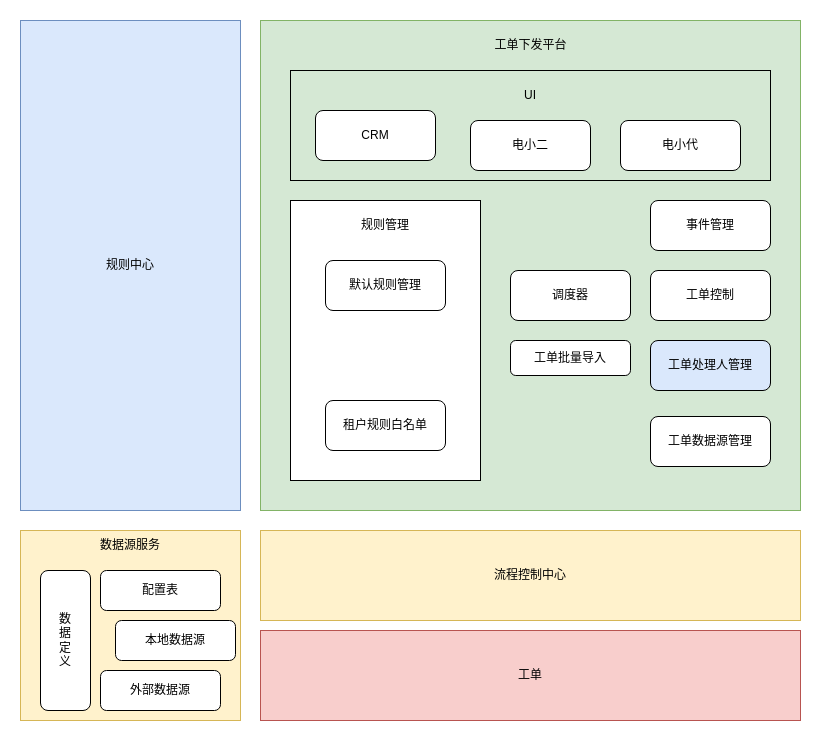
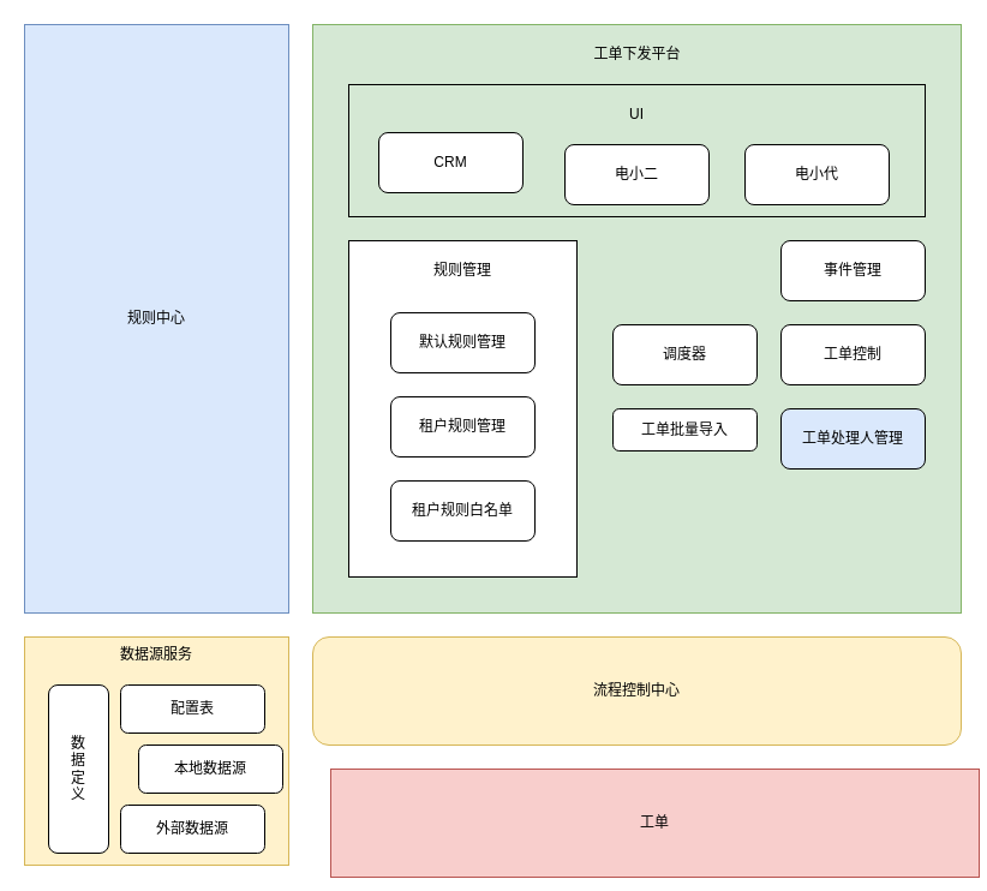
+ <mxCell id="9" value="租户规则管理" style="rounded=1;whiteSpace=wrap;html=1;" vertex="1" parent="1"><mxGeometry x="325" y="330" width="120" height="50" as="geometry" /></mxCell>
- <mxCell id="17" value="工单数据源管理" style="rounded=1;whiteSpace=wrap;html=1;" vertex="1" parent="1"><mxGeometry x="650" y="416" width="120" height="50" as="geometry" /></mxCell>
- <mxCell id="6" value="流程控制中心" style="rounded=0;whiteSpace=wrap;html=1;fillColor=#fff2cc;strokeColor=#d6b656;" vertex="1" parent="1"><mxGeometry x="260" y="530" width="540" height="90" as="geometry" /></mxCell>
+ <mxCell id="6" value="流程控制中心" style="whiteSpace=wrap;html=1;fillColor=#fff2cc;strokeColor=#d6b656;rounded=1;" vertex="1" parent="1"><mxGeometry x="260" y="530" width="540" height="90" as="geometry" /></mxCell>
- <mxCell id="7" value="工单" style="rounded=0;whiteSpace=wrap;html=1;fillColor=#f8cecc;strokeColor=#b85450;" vertex="1" parent="1"><mxGeometry x="260" y="630" width="540" height="90" as="geometry" /></mxCell>
+ <mxCell id="7" value="工单" style="rounded=0;whiteSpace=wrap;html=1;fillColor=#f8cecc;strokeColor=#b85450;" vertex="1" parent="1"><mxGeometry x="275" y="640" width="540" height="90" as="geometry" /></mxCell>
